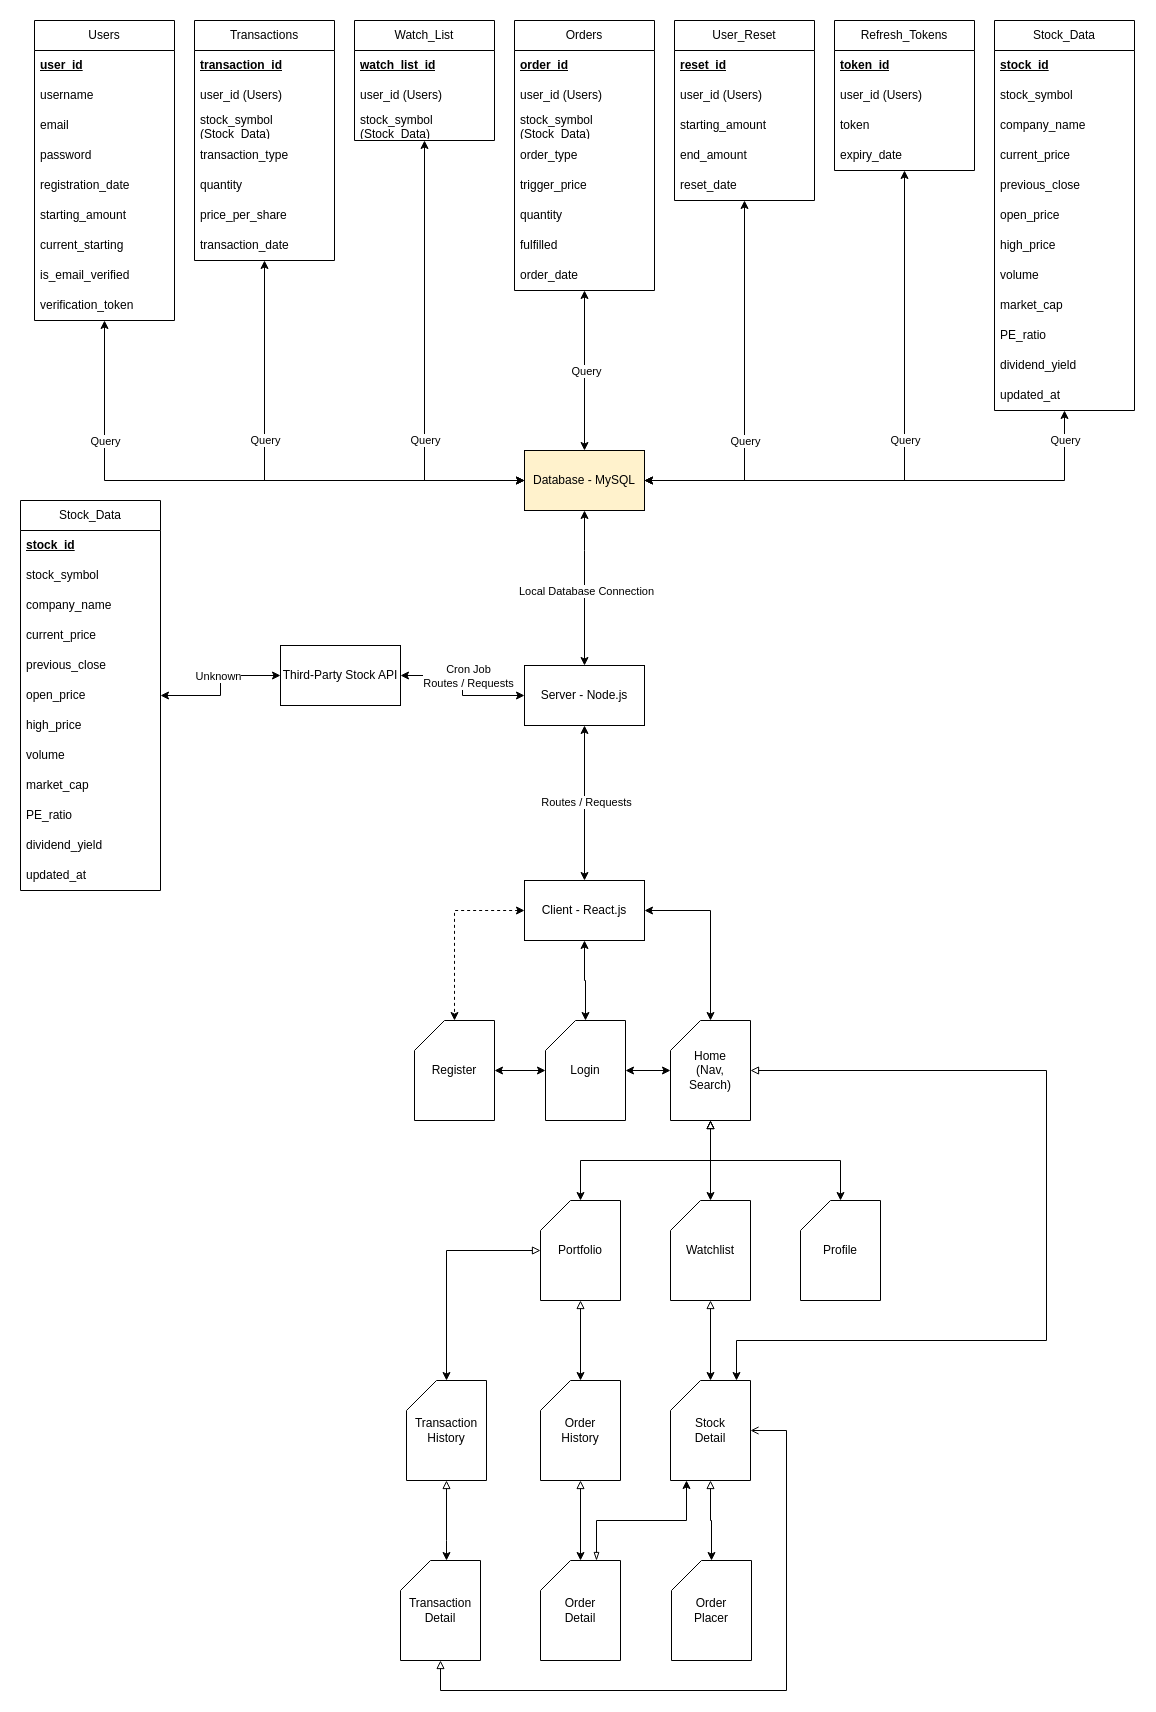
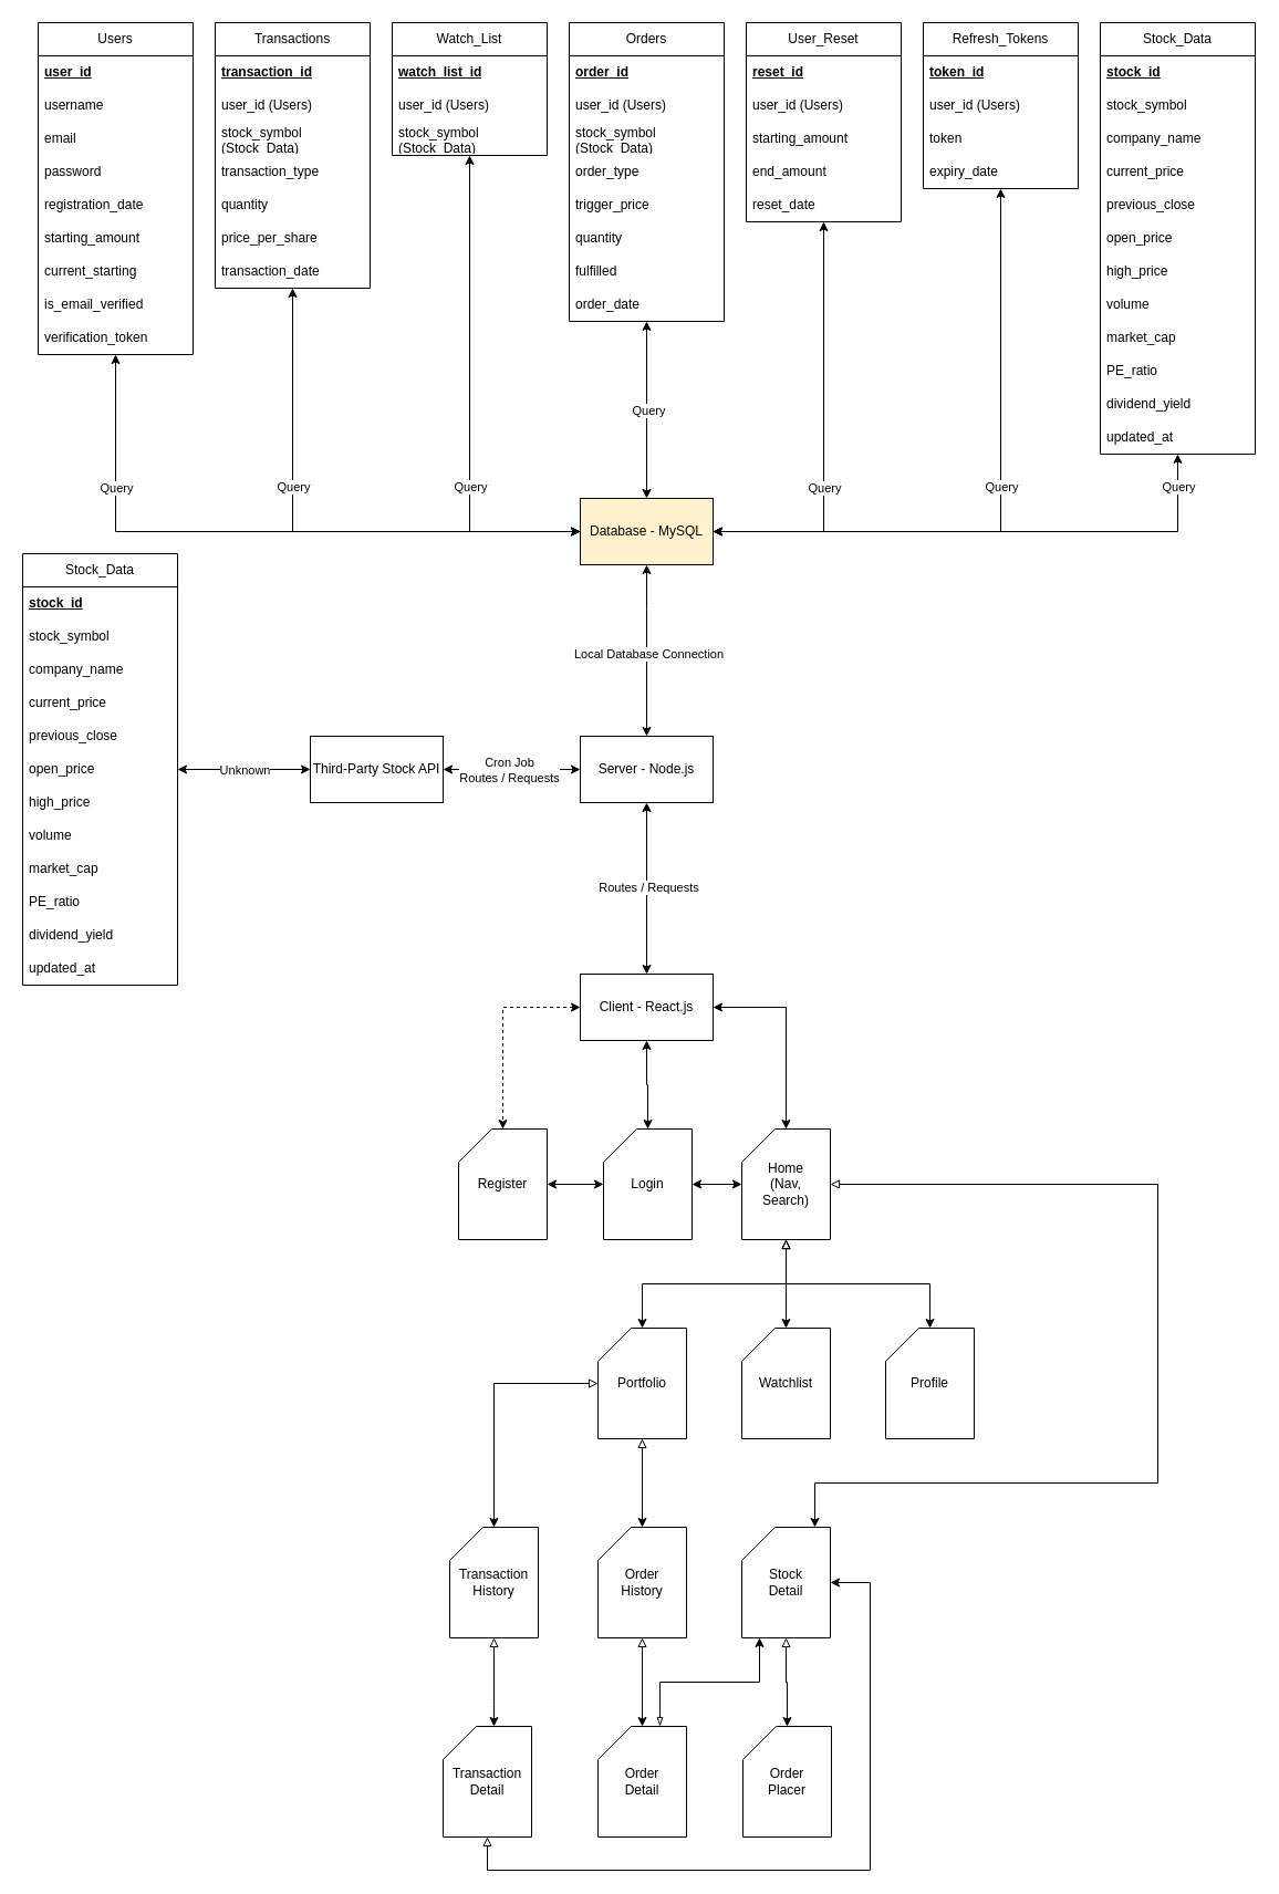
- <mxCell id="29" value="Third-Party Stock API" style="rounded=0;whiteSpace=wrap;html=1;" vertex="1" parent="1"><mxGeometry x="280" y="645" width="120" height="60" as="geometry" /></mxCell>
+ <mxCell id="29" value="Third-Party Stock API" style="rounded=0;whiteSpace=wrap;html=1;" vertex="1" parent="1"><mxGeometry x="280" y="665" width="120" height="60" as="geometry" /></mxCell>
- <mxCell id="108" style="edgeStyle=orthogonalEdgeStyle;rounded=0;orthogonalLoop=1;jettySize=auto;html=1;startArrow=block;startFill=0;" edge="1" parent="1" source="109" target="114"><mxGeometry relative="1" as="geometry" /></mxCell>
- <mxCell id="119" style="edgeStyle=orthogonalEdgeStyle;rounded=0;orthogonalLoop=1;jettySize=auto;html=1;startArrow=block;startFill=0;endArrow=open;" edge="1" parent="1" source="120" target="114"><mxGeometry relative="1" as="geometry"><Array as="points"><mxPoint x="440" y="1690" /><mxPoint x="786" y="1690" /><mxPoint x="786" y="1430" /></Array></mxGeometry></mxCell>
+ <mxCell id="119" style="edgeStyle=orthogonalEdgeStyle;rounded=0;orthogonalLoop=1;jettySize=auto;html=1;startArrow=block;startFill=0;" edge="1" parent="1" source="120" target="114"><mxGeometry relative="1" as="geometry"><Array as="points"><mxPoint x="440" y="1690" /><mxPoint x="786" y="1690" /><mxPoint x="786" y="1430" /></Array></mxGeometry></mxCell>
